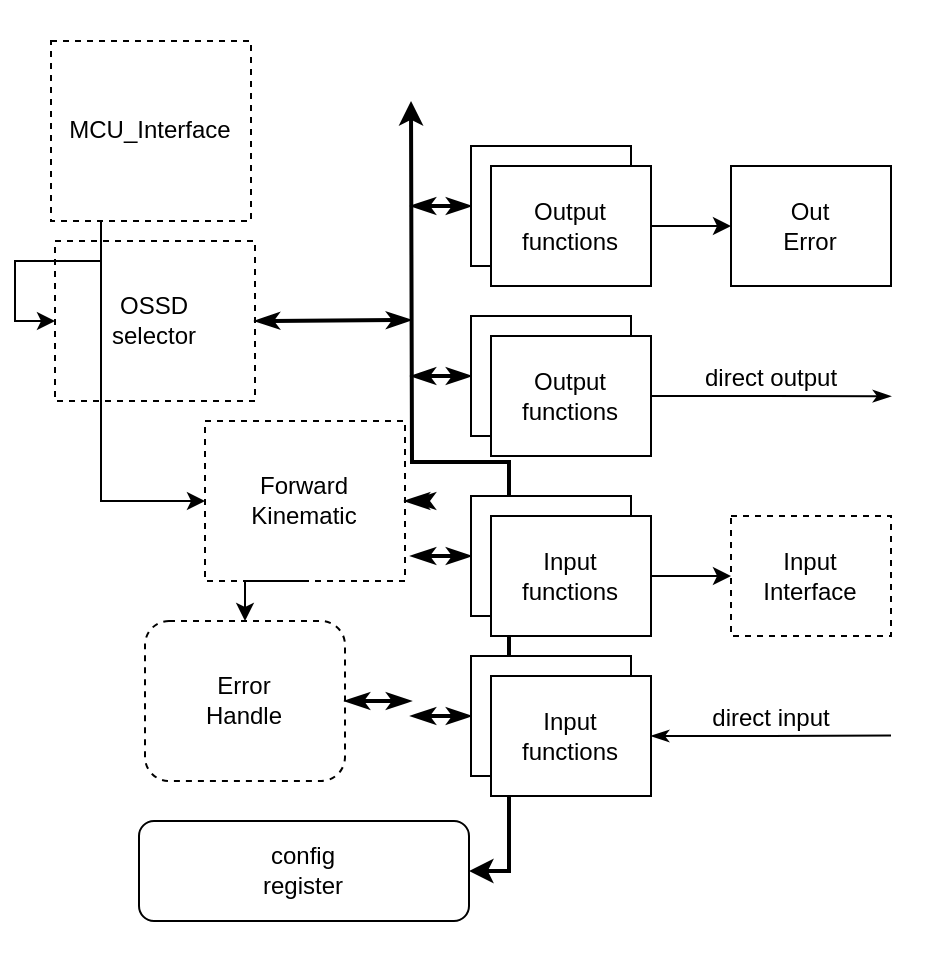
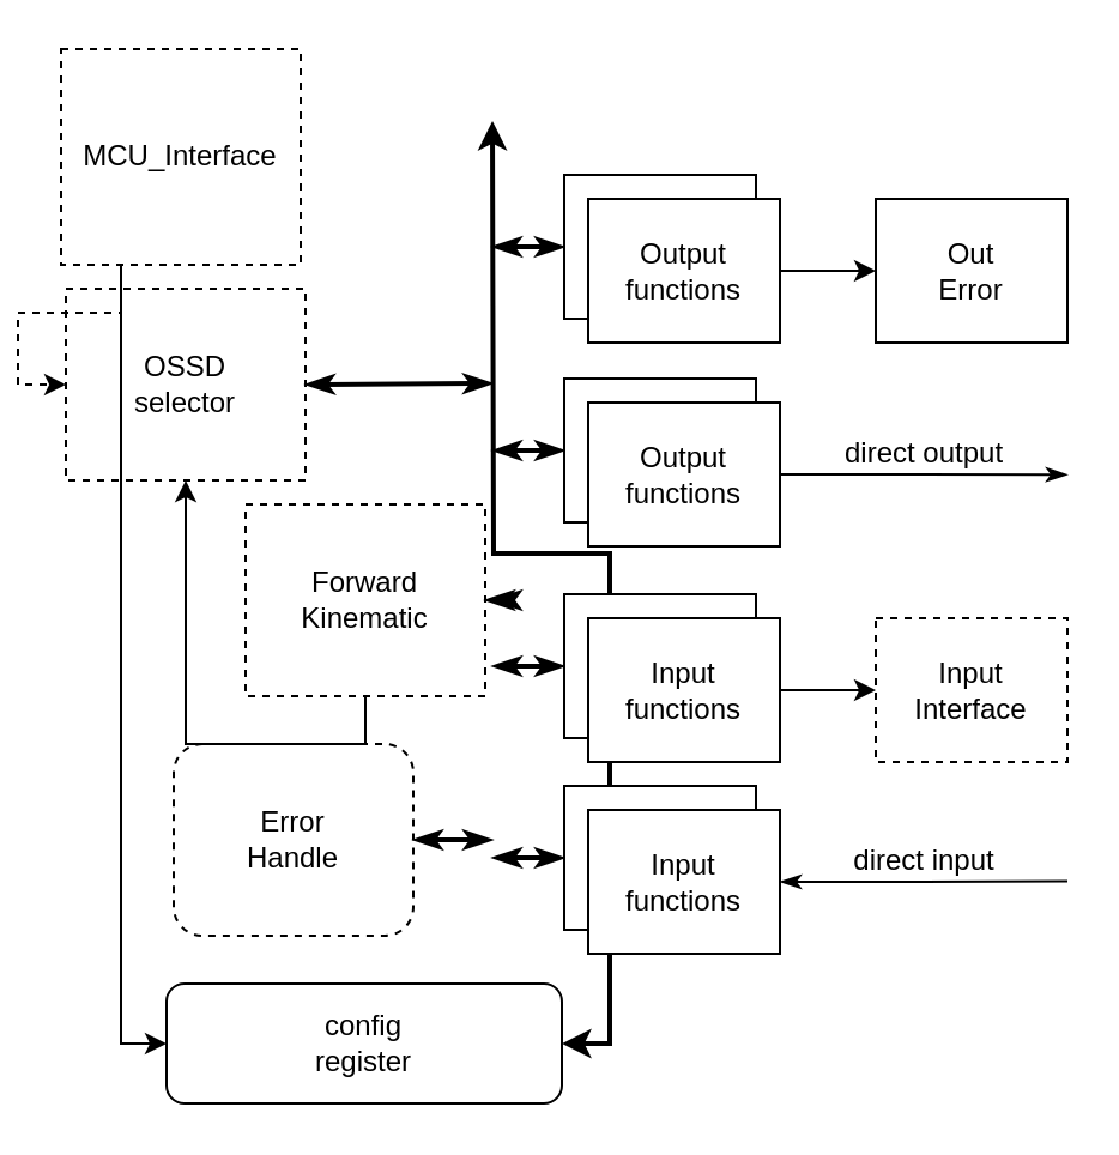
- <mxCell id="3" style="edgeStyle=orthogonalEdgeStyle;rounded=0;orthogonalLoop=1;jettySize=auto;html=1;exitX=0.25;exitY=1;exitDx=0;exitDy=0;entryX=0;entryY=0.5;entryDx=0;entryDy=0;fontSize=15;startArrow=none;startFill=0;" edge="1" parent="1" source="4" target="9"><mxGeometry relative="1" as="geometry" /></mxCell>
+ <mxCell id="3" style="edgeStyle=orthogonalEdgeStyle;rounded=0;orthogonalLoop=1;jettySize=auto;html=1;exitX=0.25;exitY=1;exitDx=0;exitDy=0;entryX=0;entryY=0.5;entryDx=0;entryDy=0;fontSize=15;startArrow=none;startFill=0;dashed=1;" edge="1" parent="1" source="4" target="9"><mxGeometry relative="1" as="geometry" /></mxCell>
- <mxCell id="13" value="" style="endArrow=classic;html=1;rounded=0;fontSize=15;entryX=0;entryY=0.5;entryDx=0;entryDy=0;exitX=0.25;exitY=1;exitDx=0;exitDy=0;" edge="1" parent="1" source="4" target="7"><mxGeometry width="50" height="50" relative="1" as="geometry"><mxPoint x="40" y="160" as="sourcePoint" /><mxPoint x="390" y="100" as="targetPoint" /><Array as="points"><mxPoint x="45" y="250" /></Array></mxGeometry></mxCell>
- <mxCell id="5" style="edgeStyle=orthogonalEdgeStyle;rounded=0;orthogonalLoop=1;jettySize=auto;html=1;exitX=0.5;exitY=1;exitDx=0;exitDy=0;entryX=0.5;entryY=0;entryDx=0;entryDy=0;fontSize=12;startArrow=none;startFill=0;endArrow=classic;endFill=1;strokeWidth=1;" edge="1" parent="1" source="7" target="32"><mxGeometry relative="1" as="geometry" /></mxCell>
+ <mxCell id="5" style="edgeStyle=orthogonalEdgeStyle;rounded=0;orthogonalLoop=1;jettySize=auto;html=1;exitX=0.5;exitY=1;exitDx=0;exitDy=0;fontSize=12;startArrow=none;startFill=0;endArrow=classic;endFill=1;strokeWidth=1;" edge="1" parent="1" source="7" target="9"><mxGeometry relative="1" as="geometry" /></mxCell>
+ <mxCell id="30" value="" style="endArrow=classic;html=1;rounded=0;fontSize=15;entryX=0;entryY=0.5;entryDx=0;entryDy=0;exitX=0.25;exitY=1;exitDx=0;exitDy=0;" edge="1" parent="1" source="4" target="12"><mxGeometry width="50" height="50" relative="1" as="geometry"><mxPoint x="10" y="180" as="sourcePoint" /><mxPoint x="12" y="330" as="targetPoint" /><Array as="points"><mxPoint x="45" y="435" /></Array></mxGeometry></mxCell>
